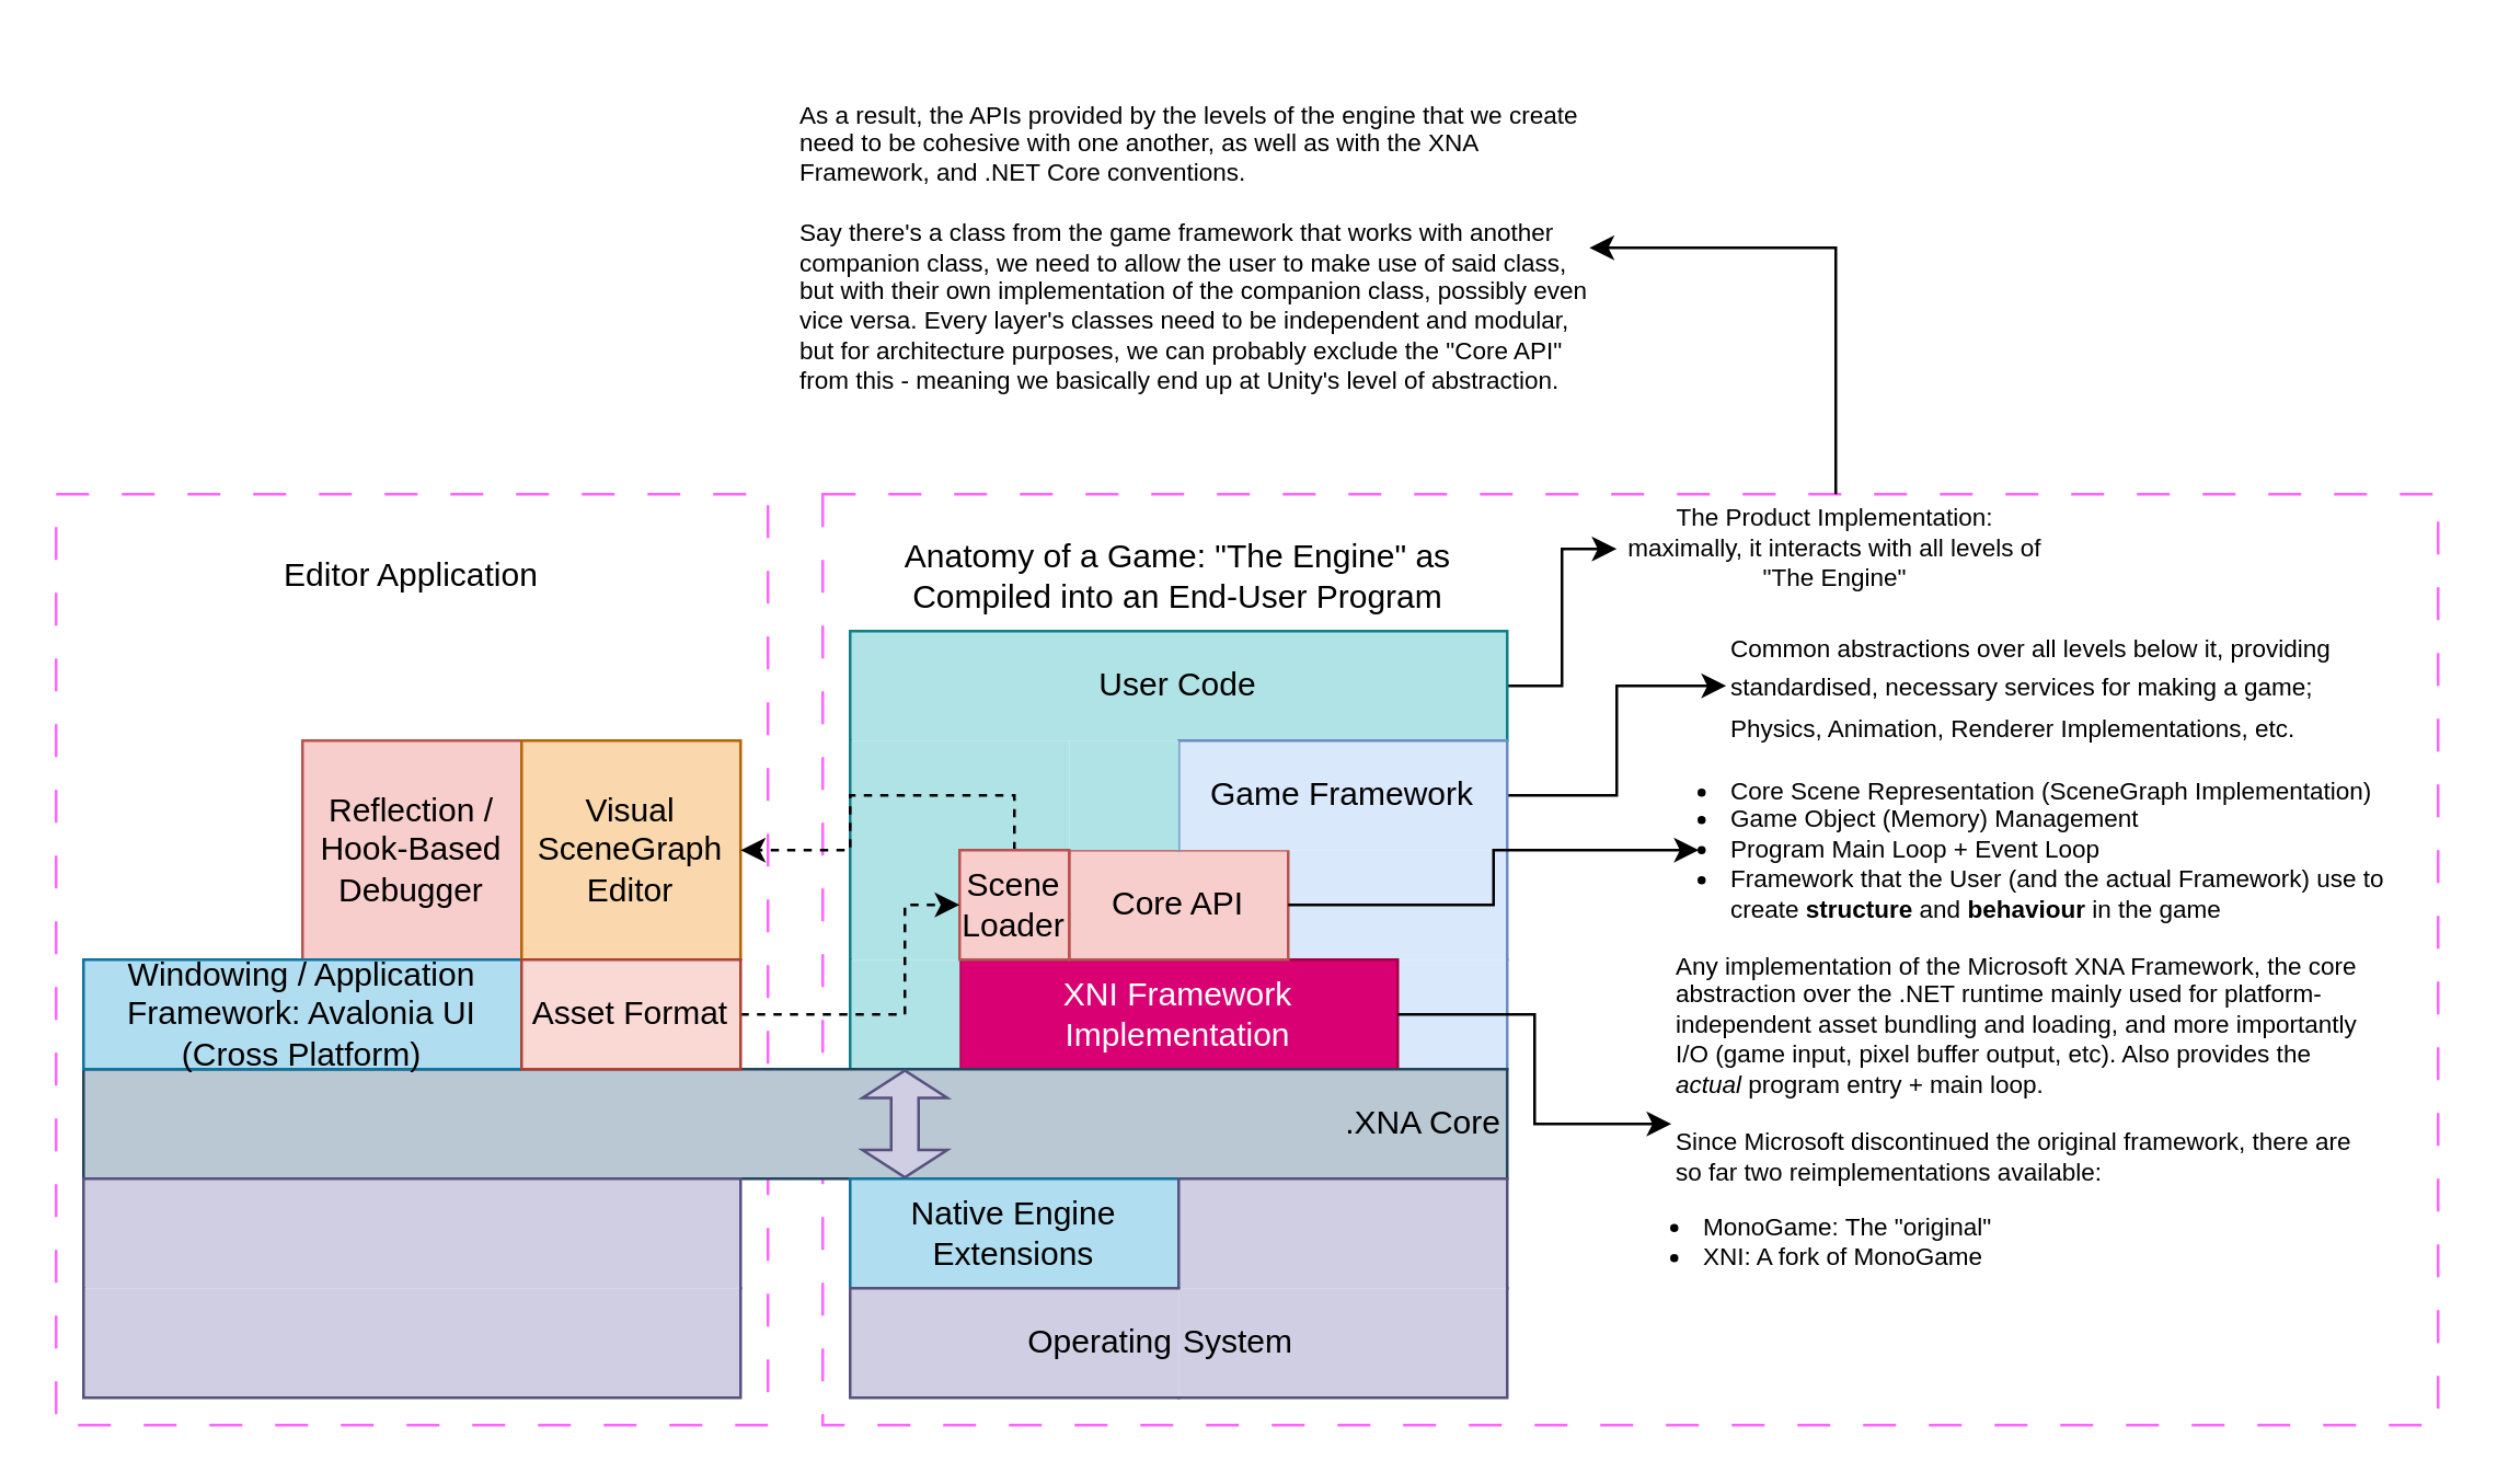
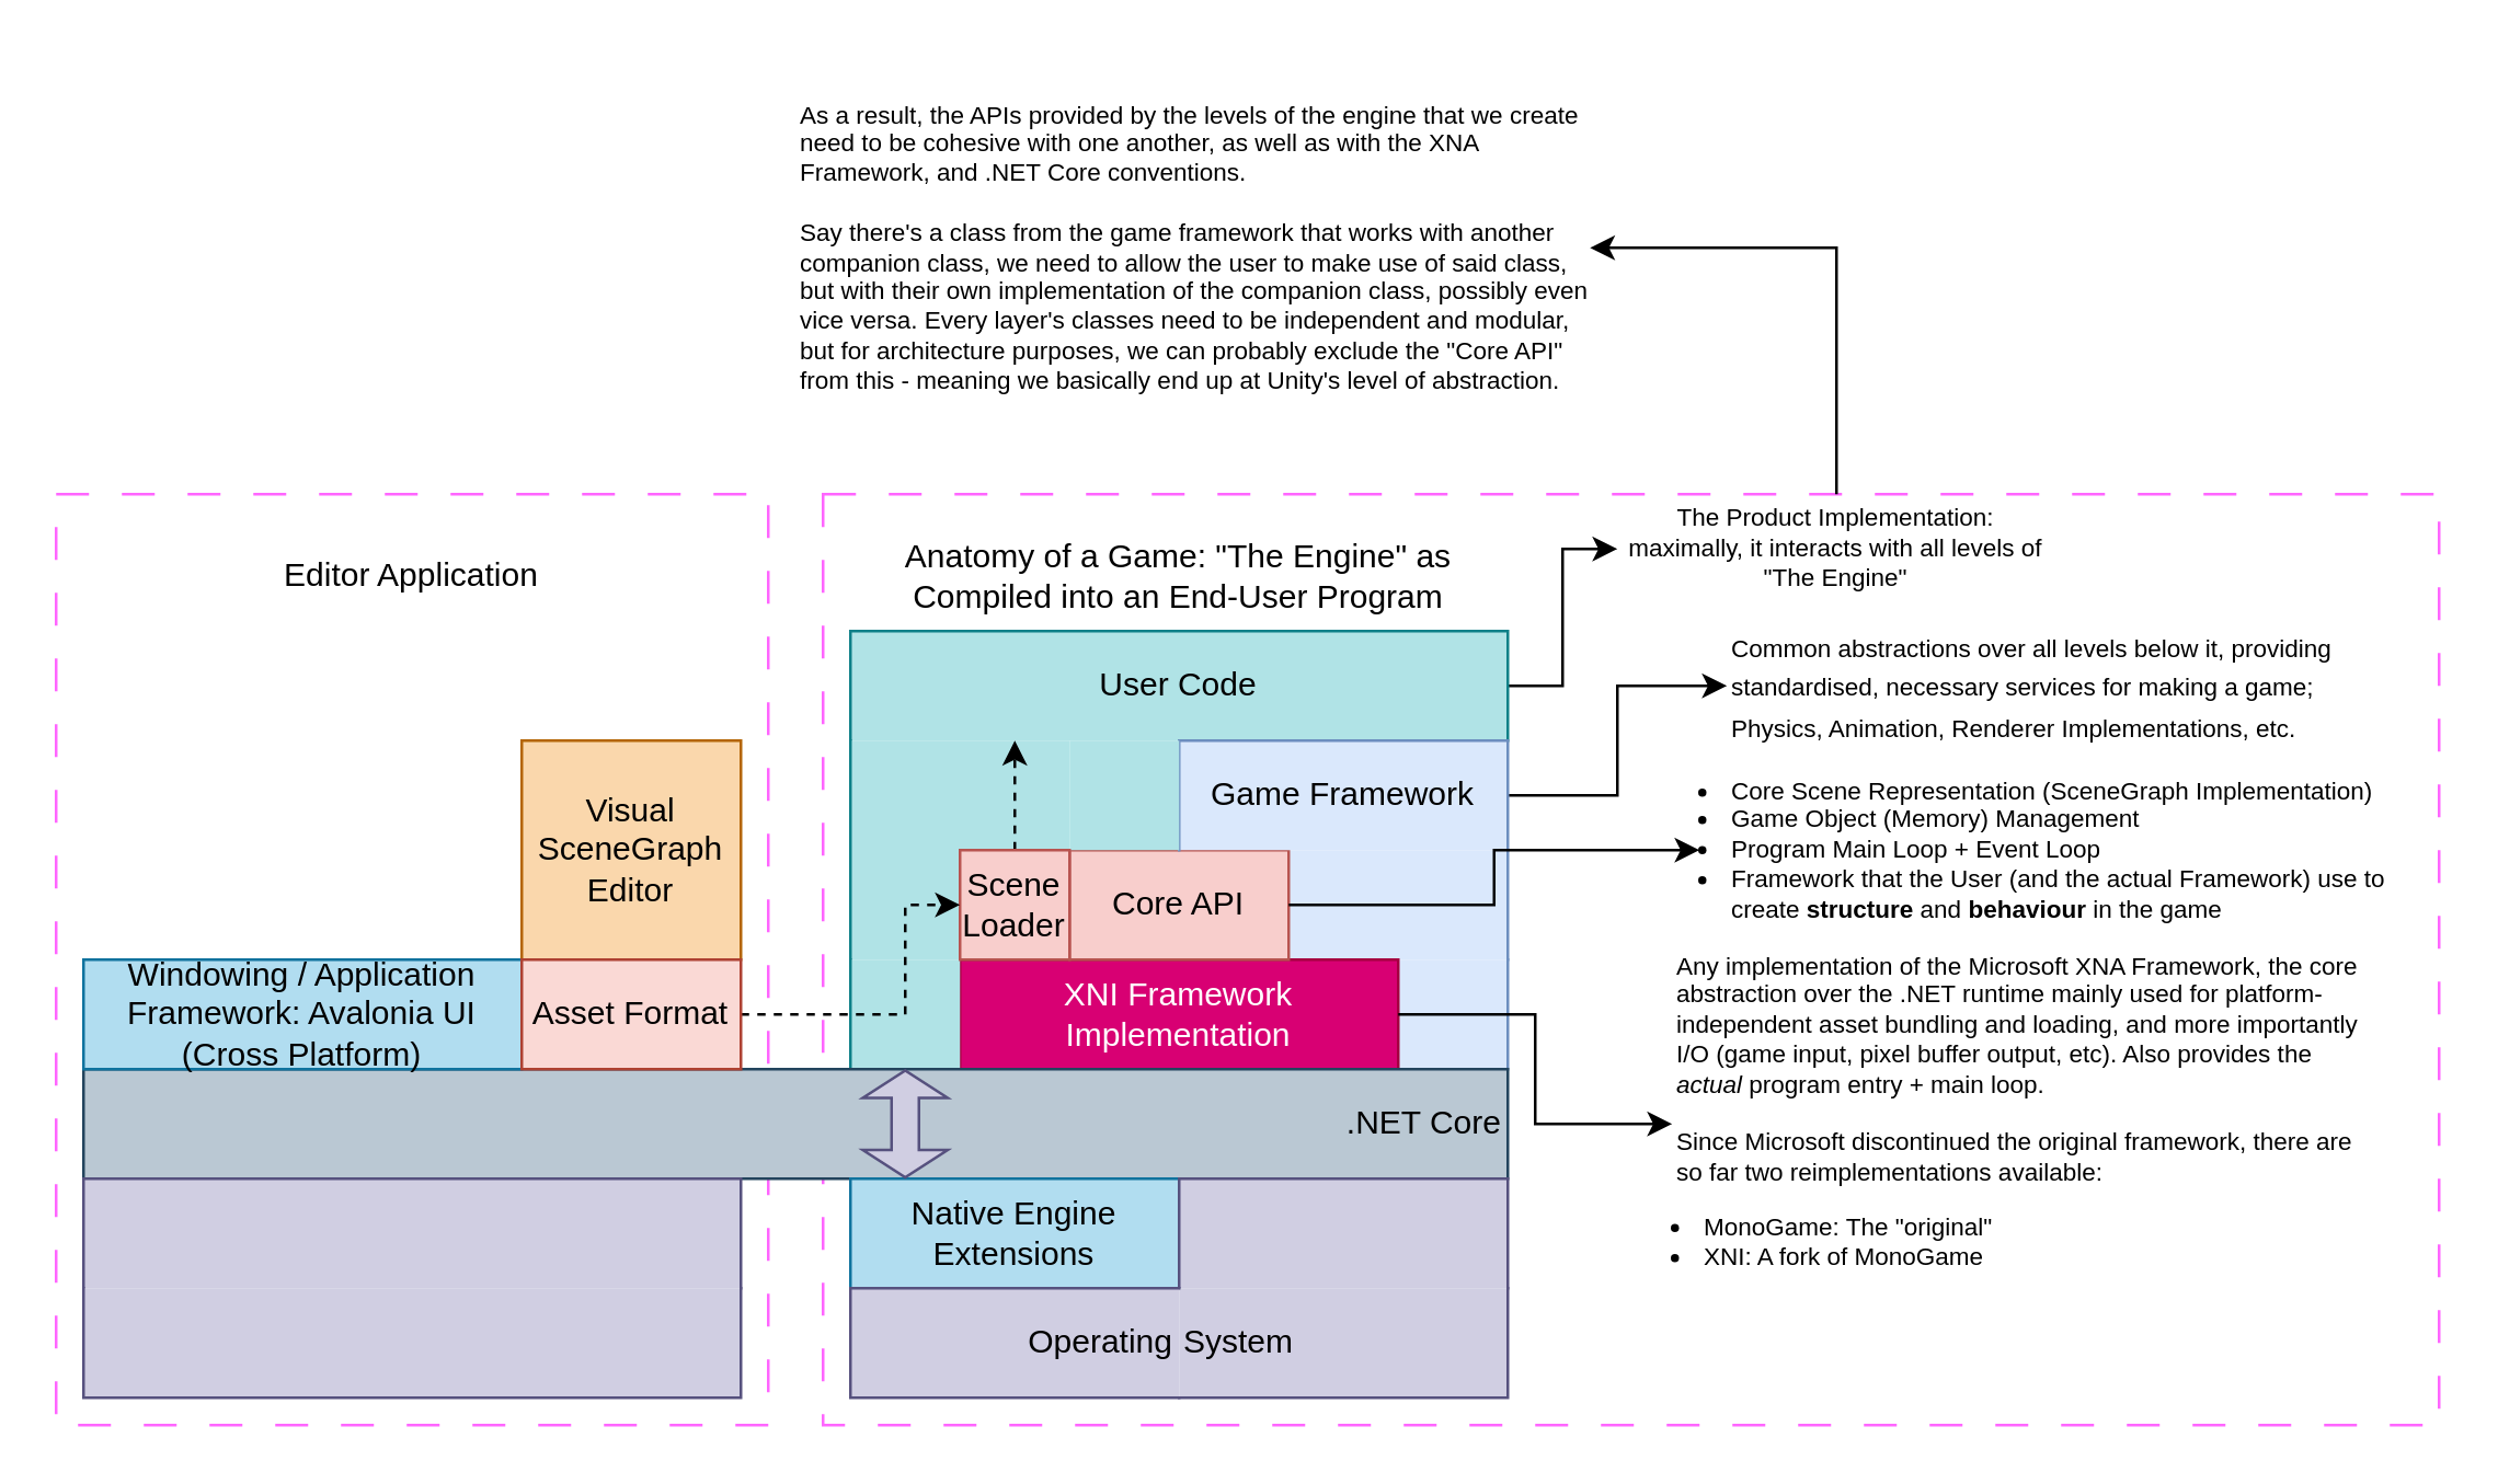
- <mxCell id="33" style="edgeStyle=orthogonalEdgeStyle;rounded=0;orthogonalLoop=1;jettySize=auto;html=1;exitX=0.5;exitY=0;exitDx=0;exitDy=0;dashed=1;" edge="1" parent="1" source="34" target="19"><mxGeometry relative="1" as="geometry" /></mxCell>
+ <mxCell id="33" style="edgeStyle=orthogonalEdgeStyle;rounded=0;orthogonalLoop=1;jettySize=auto;html=1;exitX=0.5;exitY=0;exitDx=0;exitDy=0;entryX=0.25;entryY=1;entryDx=0;entryDy=0;dashed=1;" edge="1" parent="1" source="34" target="10"><mxGeometry relative="1" as="geometry" /></mxCell>
- <mxCell id="18" value="Reflection / Hook-Based Debugger" style="rounded=0;whiteSpace=wrap;html=1;fillColor=#f8cecc;strokeColor=#b85450;" vertex="1" parent="1"><mxGeometry x="110" y="270" width="80" height="80" as="geometry" /></mxCell>
- <mxCell id="17" value="&lt;div align=&quot;right&quot;&gt;.XNA Core&lt;/div&gt;" style="rounded=0;whiteSpace=wrap;html=1;fillColor=#bac8d3;strokeColor=#23445d;align=right;" vertex="1" parent="1"><mxGeometry x="30" y="390" width="520" height="40" as="geometry" /></mxCell>
+ <mxCell id="17" value="&lt;div align=&quot;right&quot;&gt;.NET Core&lt;/div&gt;" style="rounded=0;whiteSpace=wrap;html=1;fillColor=#bac8d3;strokeColor=#23445d;align=right;" vertex="1" parent="1"><mxGeometry x="30" y="390" width="520" height="40" as="geometry" /></mxCell>
